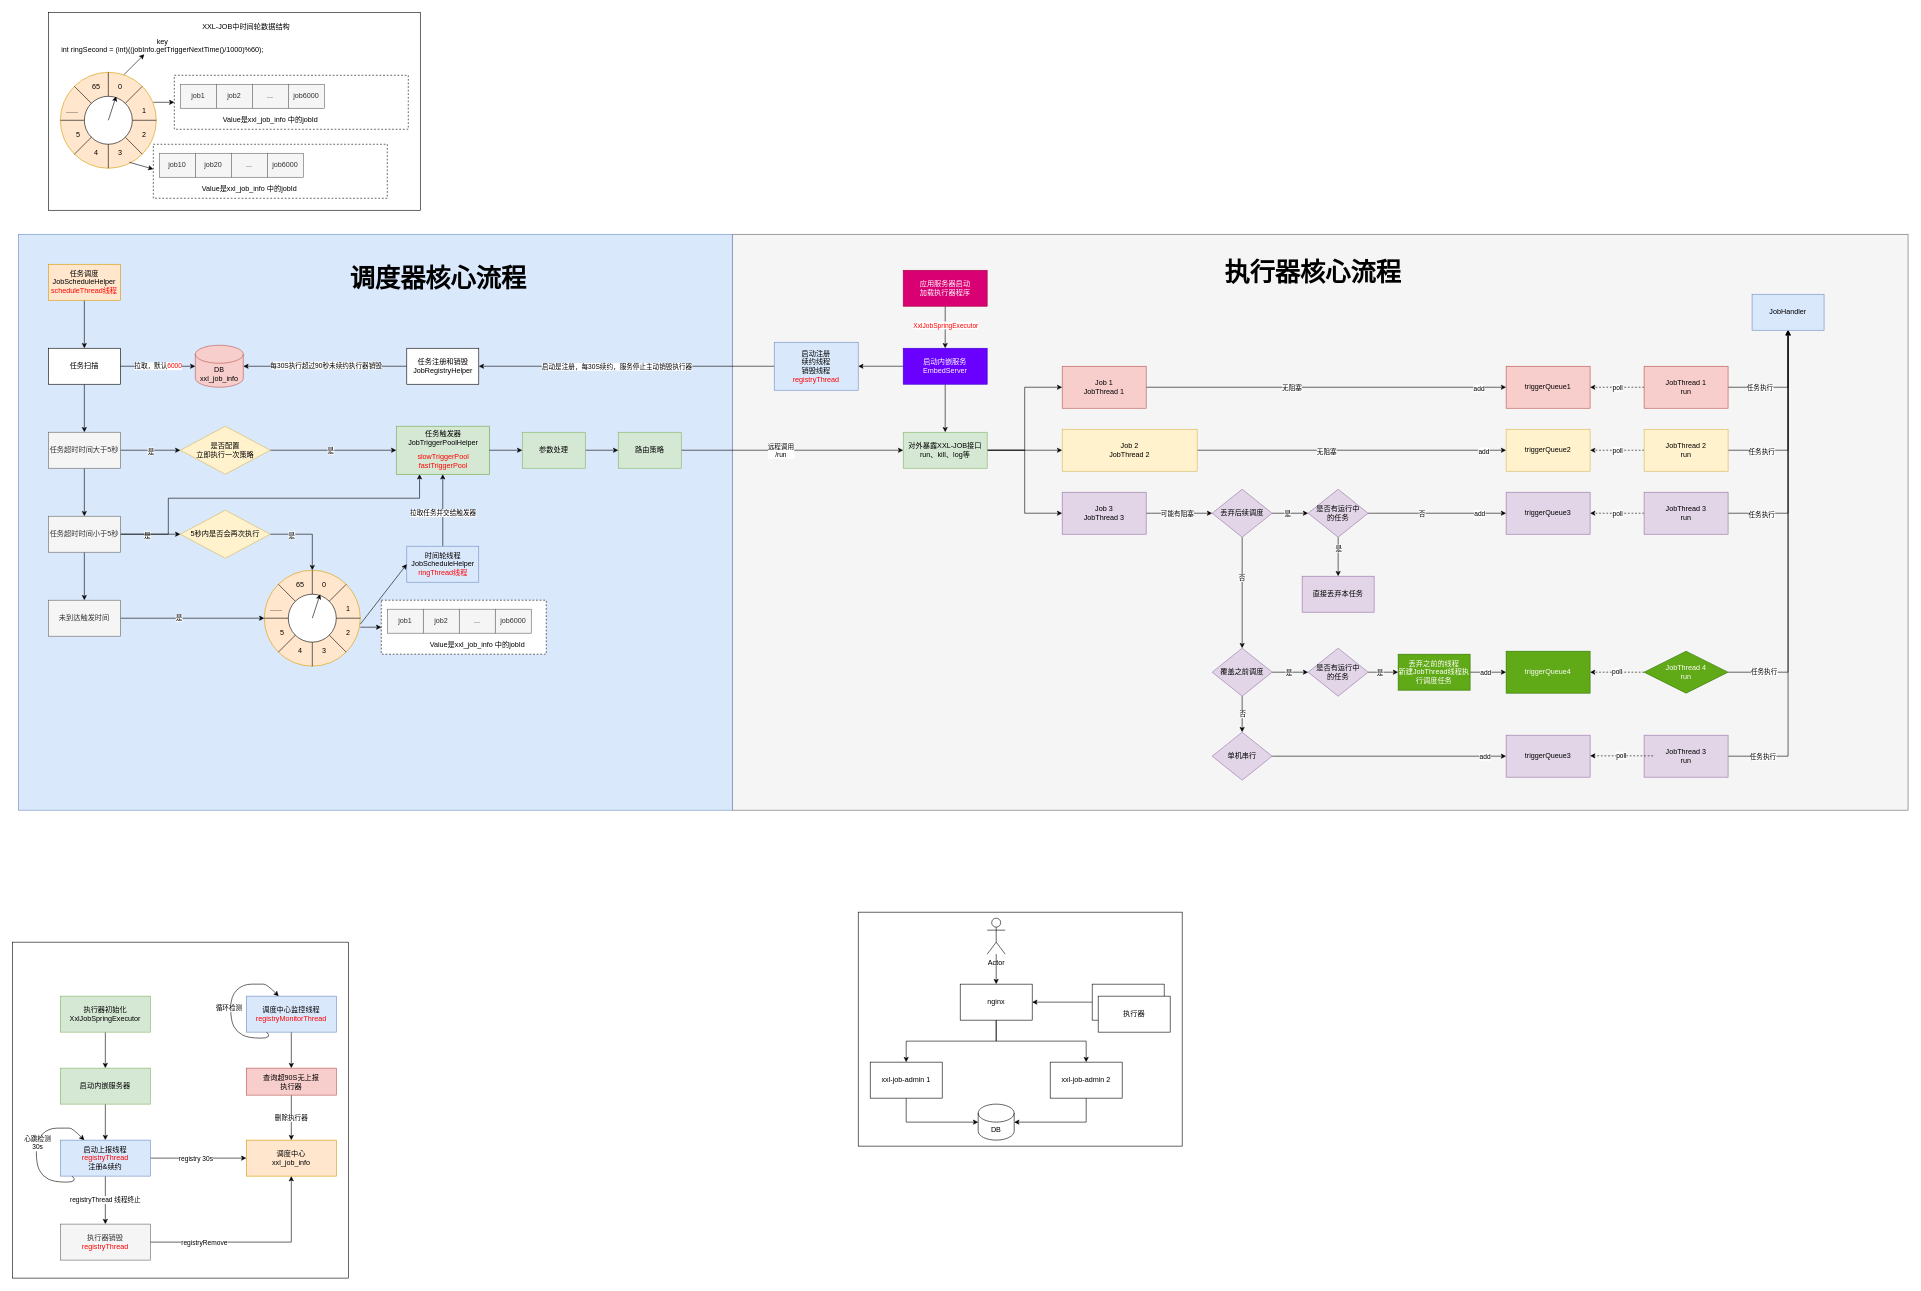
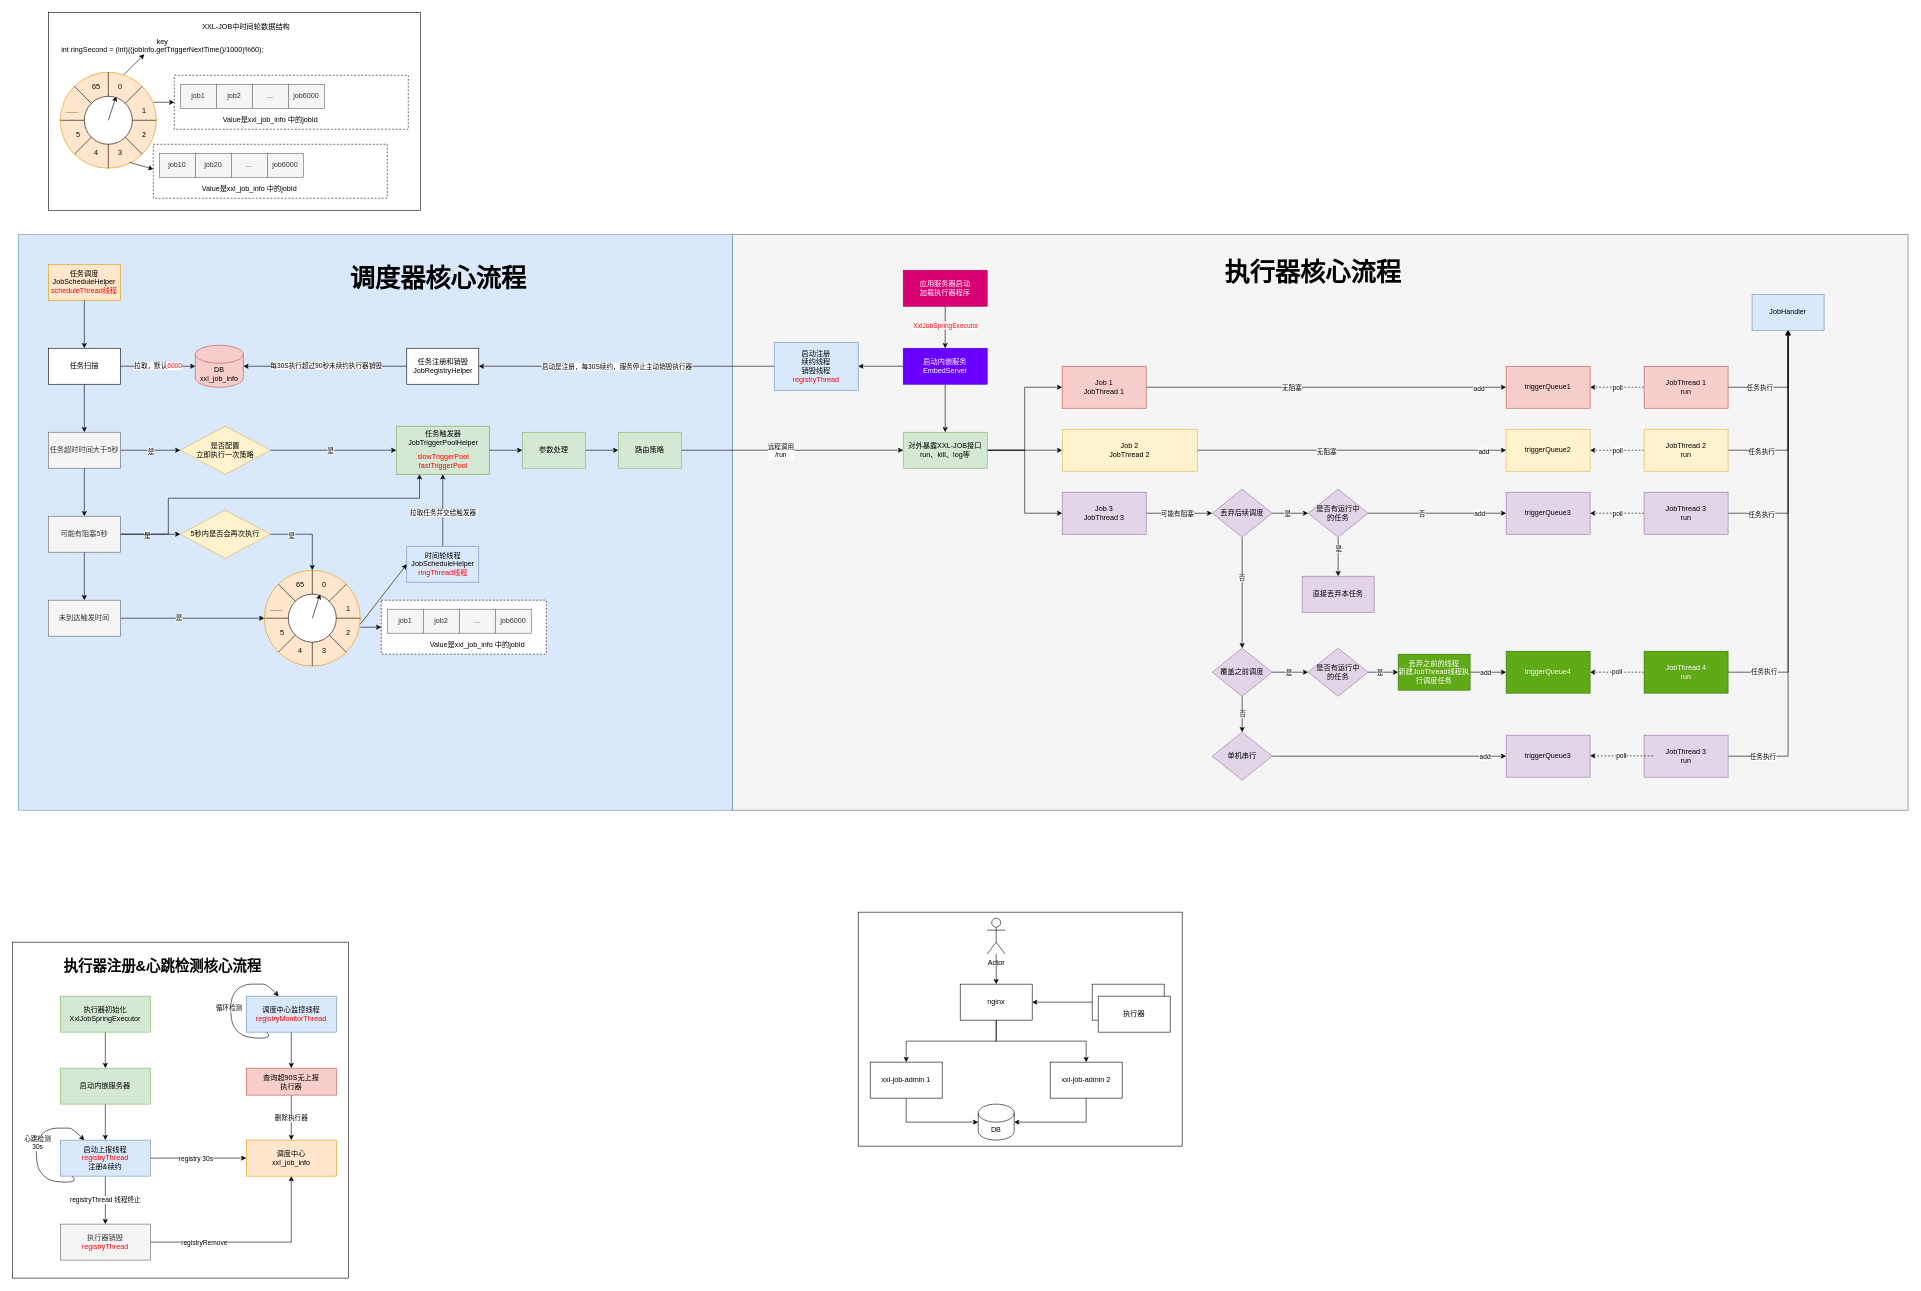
- <mxCell id="30" value="任务超时时间小于5秒" style="rounded=0;whiteSpace=wrap;html=1;fillColor=#f5f5f5;fontColor=#333333;strokeColor=#666666;" parent="1" vertex="1"><mxGeometry x="80" y="860" width="120" height="60" as="geometry" /></mxCell>
+ <mxCell id="30" value="可能有阻塞5秒" style="rounded=0;whiteSpace=wrap;html=1;fillColor=#f5f5f5;fontColor=#333333;strokeColor=#666666;" parent="1" vertex="1"><mxGeometry x="80" y="860" width="120" height="60" as="geometry" /></mxCell>
- <mxCell id="214" value="&lt;div style=&quot;text-align: center;&quot;&gt;JobThread 4&lt;br&gt;&lt;/div&gt;&lt;div style=&quot;text-align: center;&quot;&gt;run&lt;/div&gt;" style="rhombus;whiteSpace=wrap;html=1;fillColor=#60a917;fontColor=#ffffff;strokeColor=#2D7600;" vertex="1" parent="1"><mxGeometry x="2740" y="1085" width="140" height="70" as="geometry" /></mxCell>
+ <mxCell id="214" value="&lt;div style=&quot;text-align: center;&quot;&gt;JobThread 4&lt;br&gt;&lt;/div&gt;&lt;div style=&quot;text-align: center;&quot;&gt;run&lt;/div&gt;" style="rounded=0;whiteSpace=wrap;html=1;fillColor=#60a917;fontColor=#ffffff;strokeColor=#2D7600;" vertex="1" parent="1"><mxGeometry x="2740" y="1085" width="140" height="70" as="geometry" /></mxCell>
+ <mxCell id="135" value="执行器注册&amp;amp;心跳检测核心流程" style="text;html=1;align=center;verticalAlign=middle;resizable=0;points=[];autosize=1;strokeColor=none;fillColor=none;fontSize=24;fontStyle=1" parent="1" vertex="1"><mxGeometry x="95" y="1590" width="350" height="40" as="geometry" /></mxCell>
